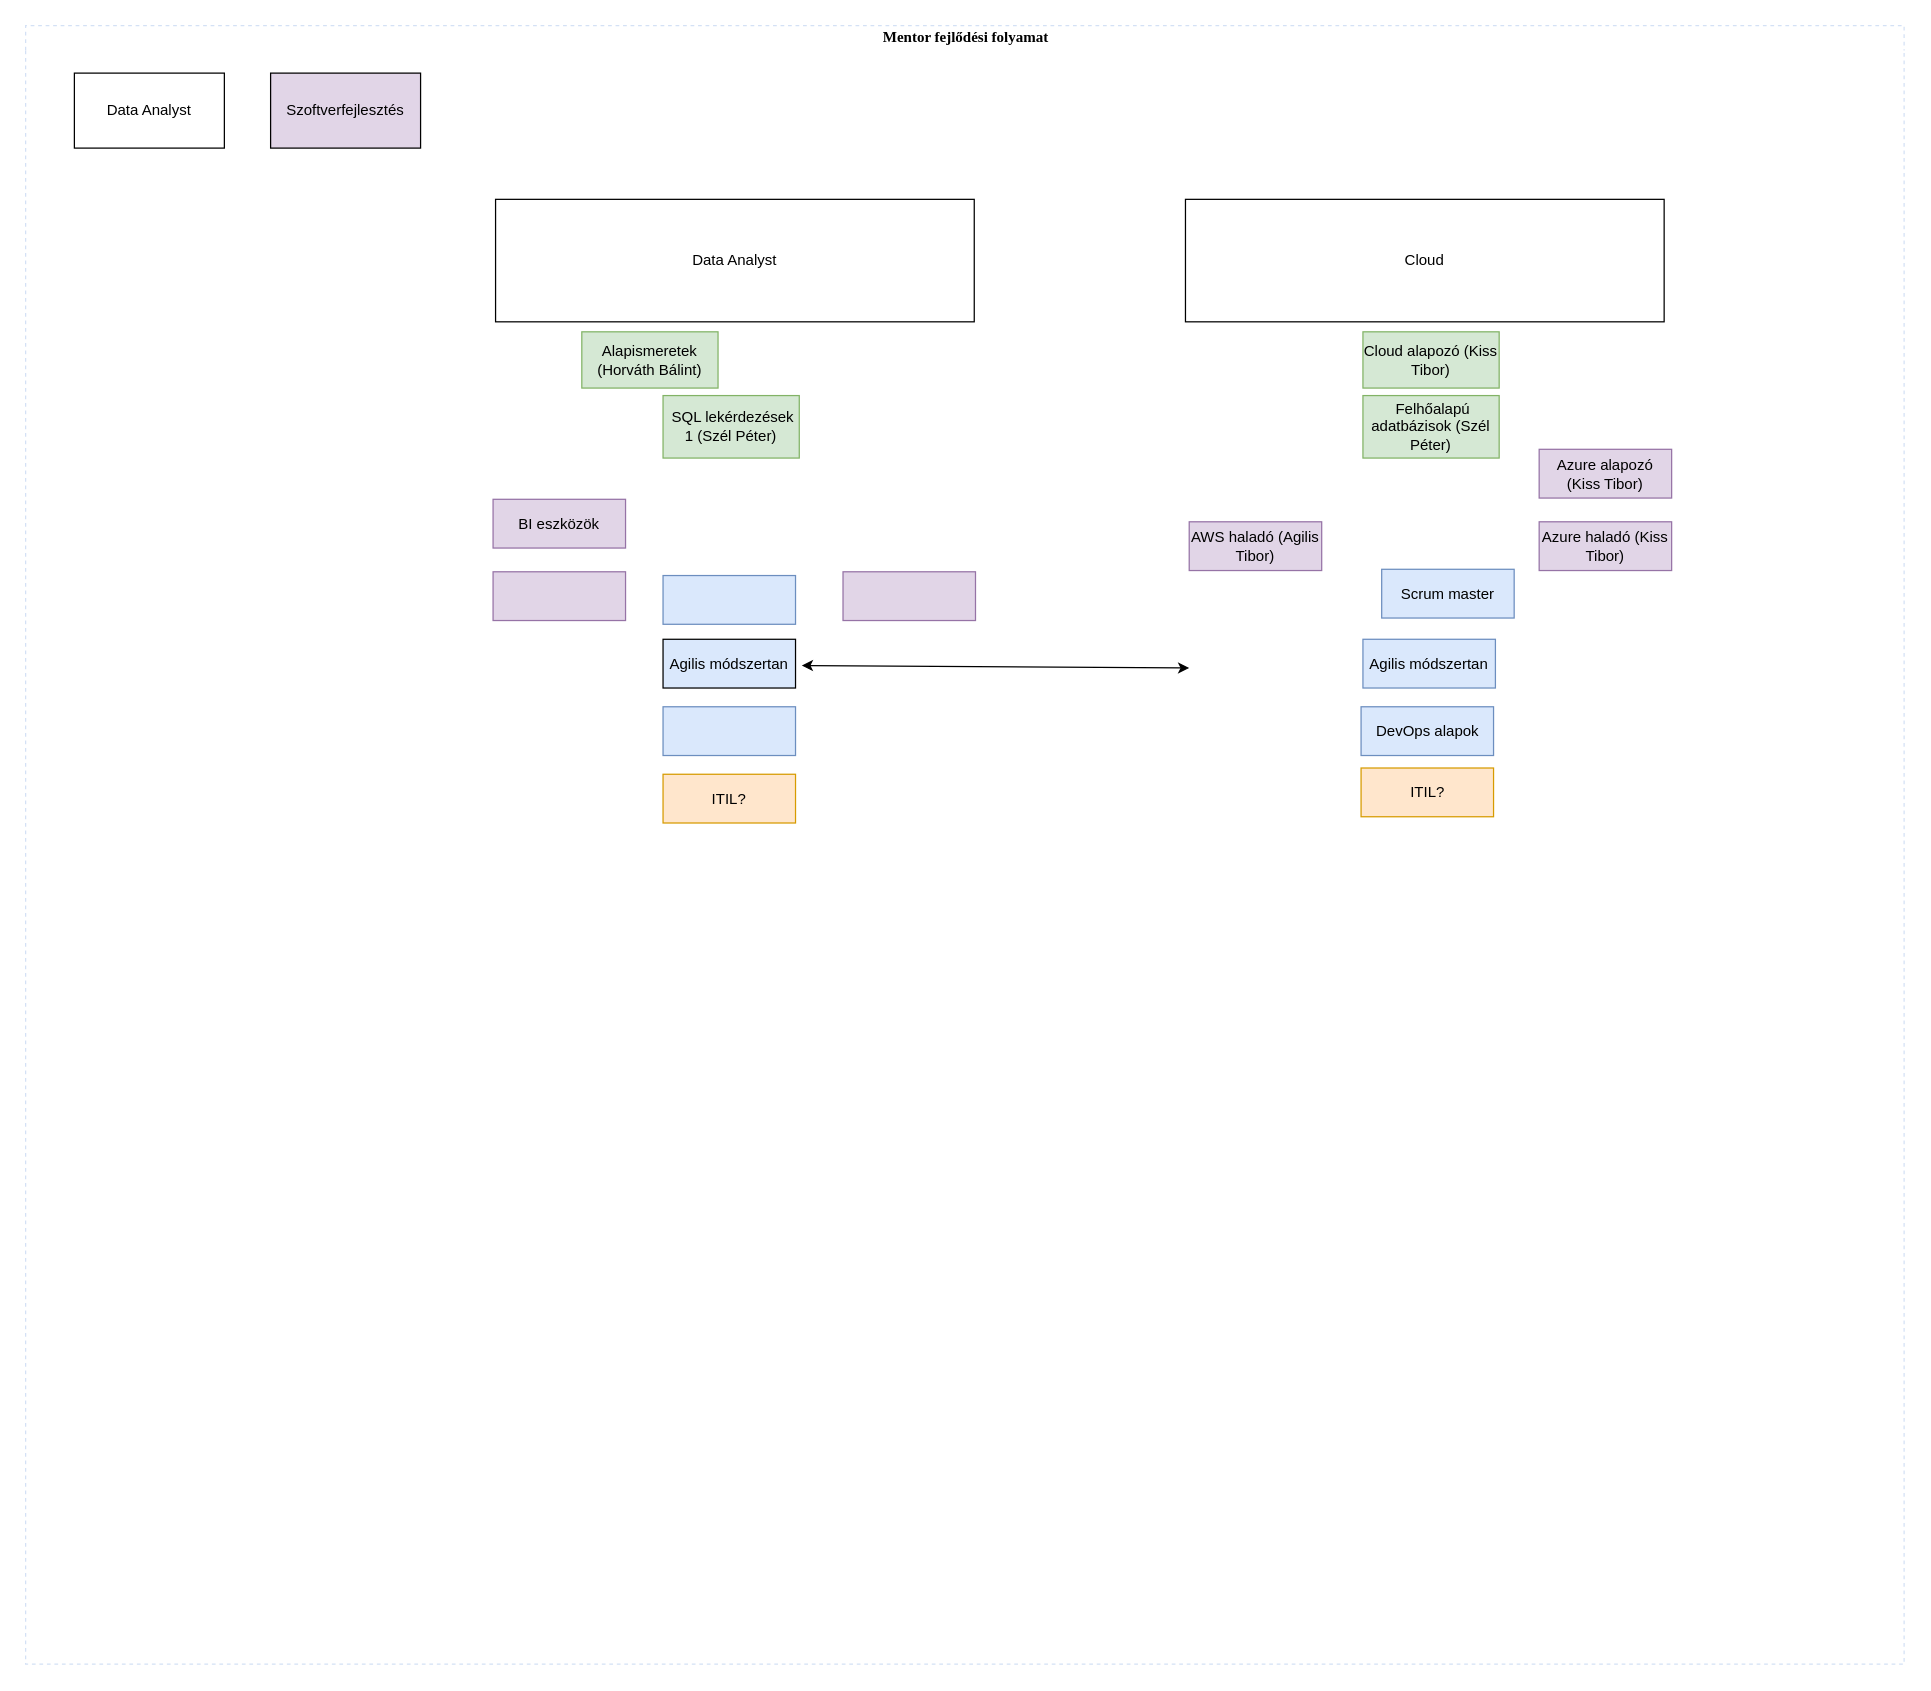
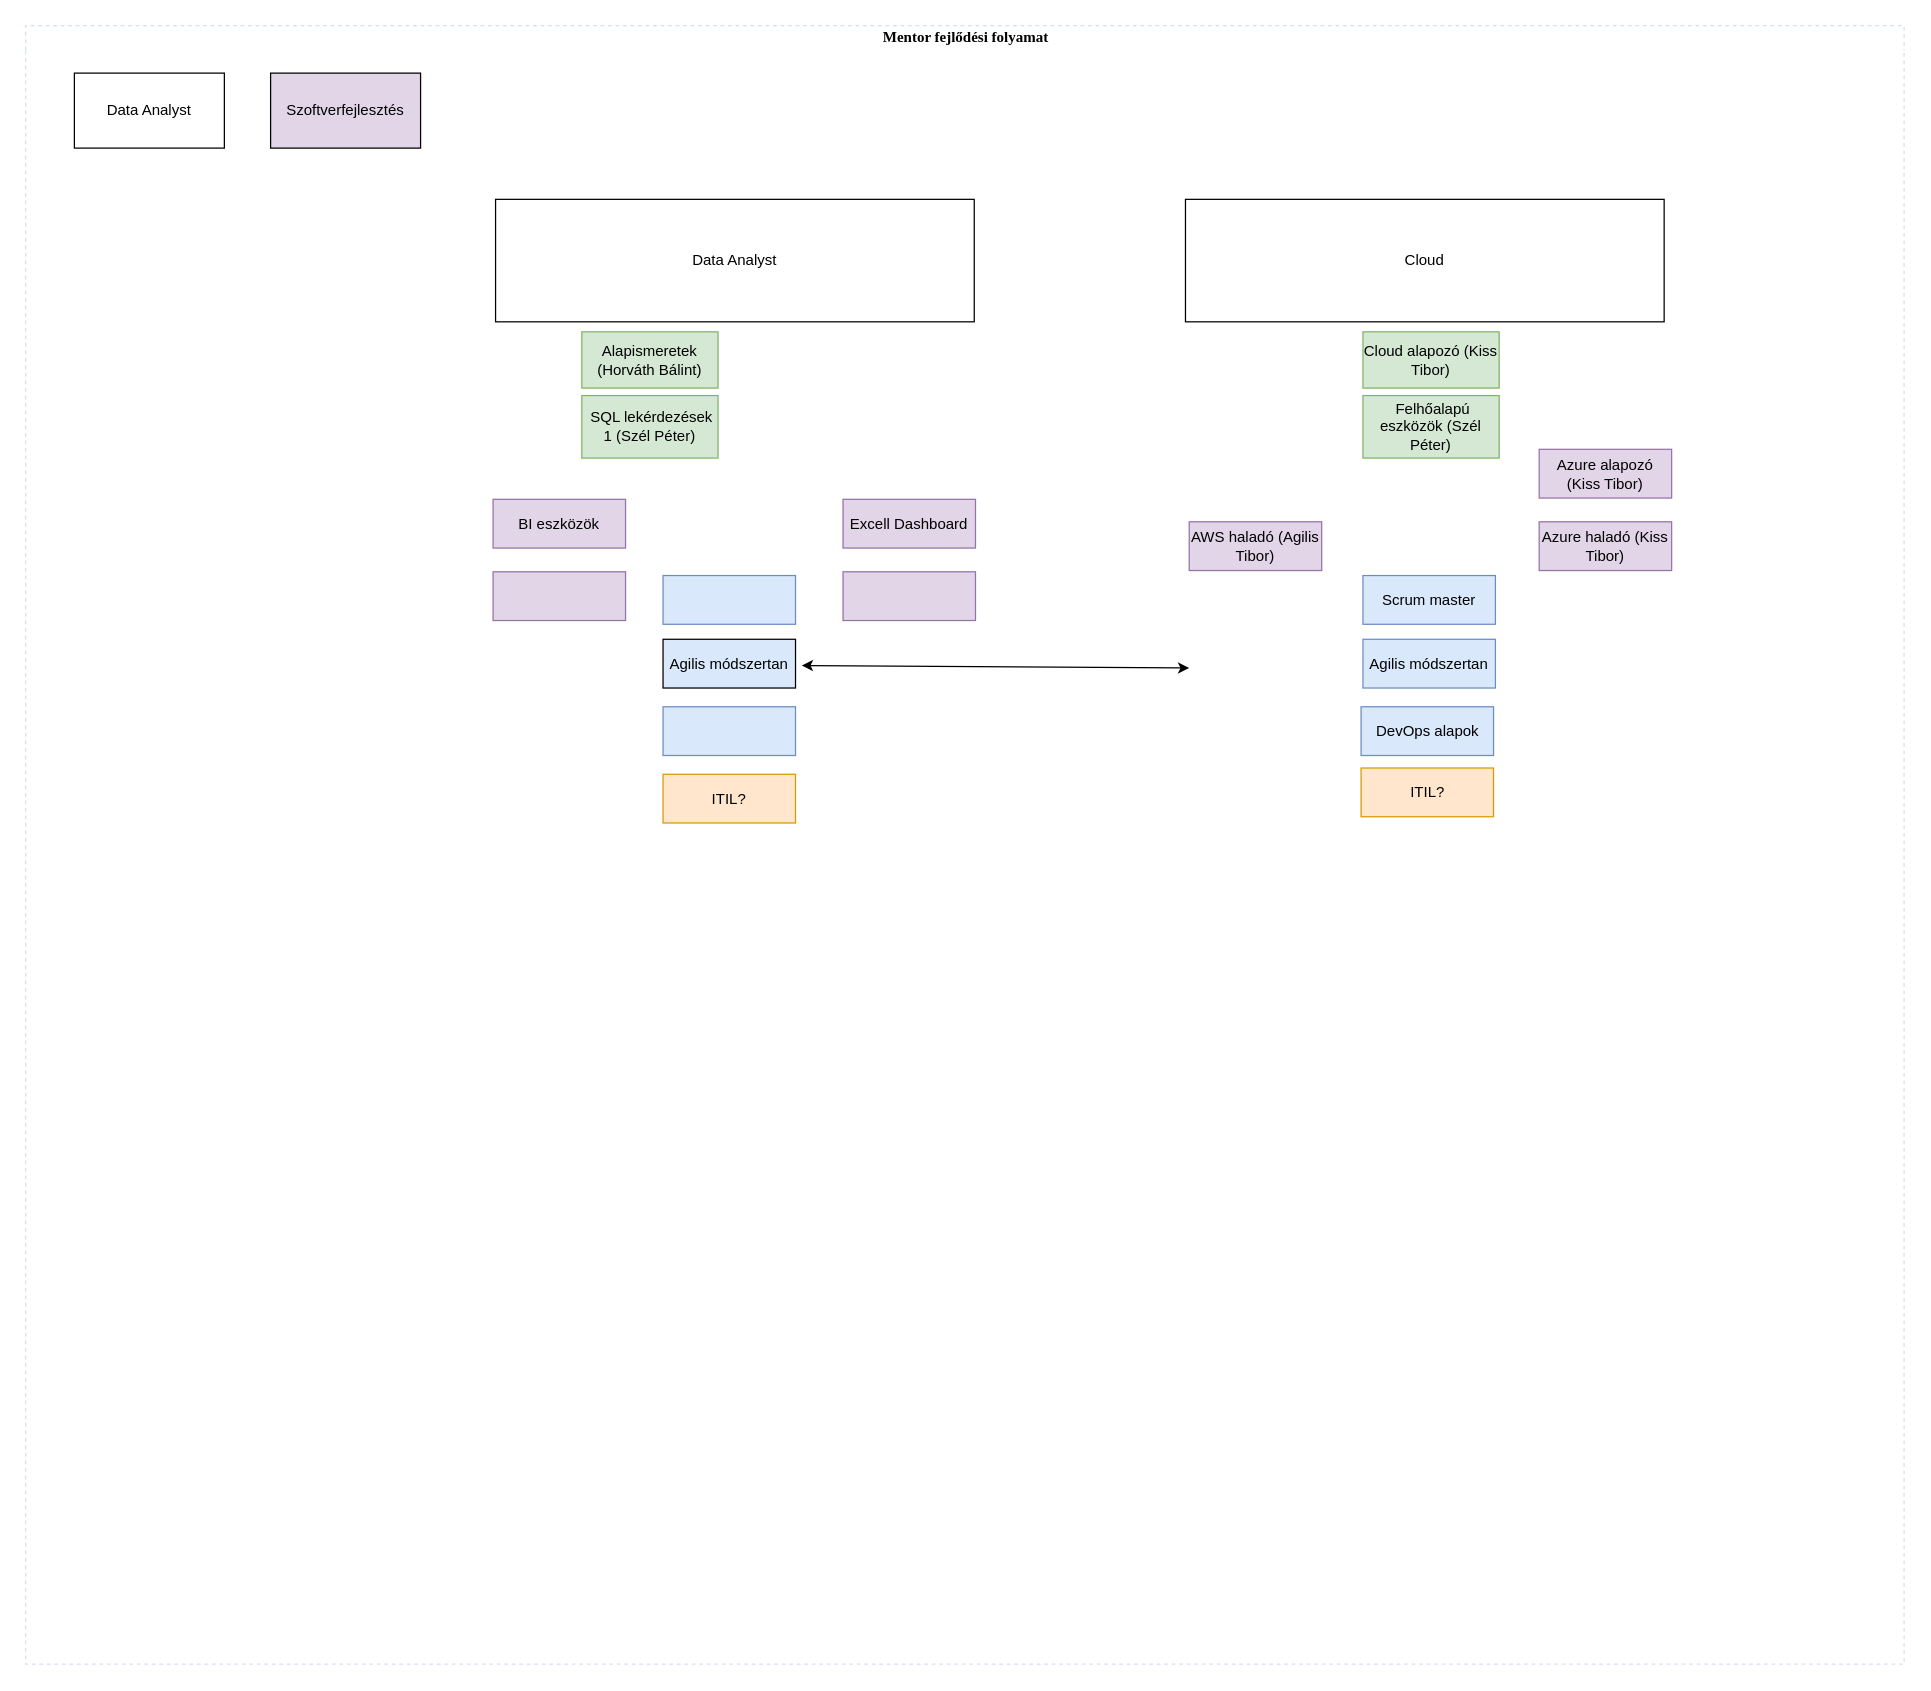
- <mxCell id="19" value="&amp;nbsp;SQL lekérdezések 1 (Szél Péter)" style="text;html=1;align=center;verticalAlign=middle;whiteSpace=wrap;rounded=0;fillColor=#d5e8d4;strokeColor=#82b366;" vertex="1" parent="2"><mxGeometry x="510" y="296" width="109" height="50" as="geometry" /></mxCell>
+ <mxCell id="19" value="&amp;nbsp;SQL lekérdezések 1 (Szél Péter)" style="text;html=1;align=center;verticalAlign=middle;whiteSpace=wrap;rounded=0;fillColor=#d5e8d4;strokeColor=#82b366;" vertex="1" parent="2"><mxGeometry x="445" y="296" width="109" height="50" as="geometry" /></mxCell>
- <mxCell id="8" value="&amp;nbsp;Felhőalapú adatbázisok (Szél Péter)" style="text;html=1;align=center;verticalAlign=middle;whiteSpace=wrap;rounded=0;fillColor=#d5e8d4;strokeColor=#82b366;" vertex="1" parent="2"><mxGeometry x="1070" y="296" width="109" height="50" as="geometry" /></mxCell>
+ <mxCell id="8" value="&amp;nbsp;Felhőalapú eszközök (Szél Péter)" style="text;html=1;align=center;verticalAlign=middle;whiteSpace=wrap;rounded=0;fillColor=#d5e8d4;strokeColor=#82b366;" vertex="1" parent="2"><mxGeometry x="1070" y="296" width="109" height="50" as="geometry" /></mxCell>
+ <mxCell id="20" value="Excell Dashboard" style="text;html=1;align=center;verticalAlign=middle;whiteSpace=wrap;rounded=0;fillColor=#e1d5e7;strokeColor=#9673a6;" vertex="1" parent="2"><mxGeometry x="654" y="379" width="106" height="39" as="geometry" /></mxCell>
- <mxCell id="12" value="Scrum master" style="text;html=1;align=center;verticalAlign=middle;whiteSpace=wrap;rounded=0;fillColor=#dae8fc;strokeColor=#6c8ebf;" vertex="1" parent="2"><mxGeometry x="1085" y="435" width="106" height="39" as="geometry" /></mxCell>
+ <mxCell id="12" value="Scrum master" style="text;html=1;align=center;verticalAlign=middle;whiteSpace=wrap;rounded=0;fillColor=#dae8fc;strokeColor=#6c8ebf;" vertex="1" parent="2"><mxGeometry x="1070" y="440" width="106" height="39" as="geometry" /></mxCell>
